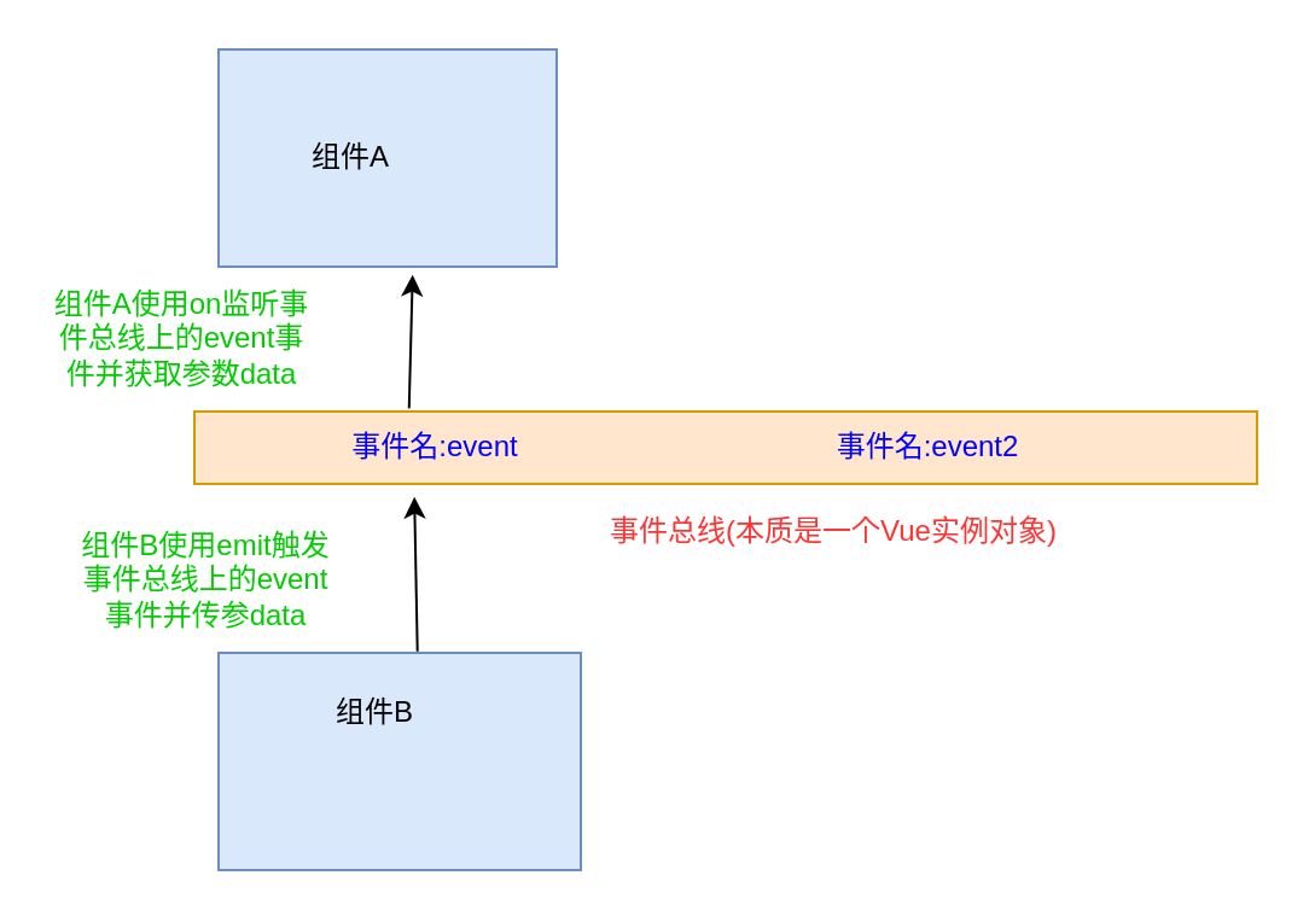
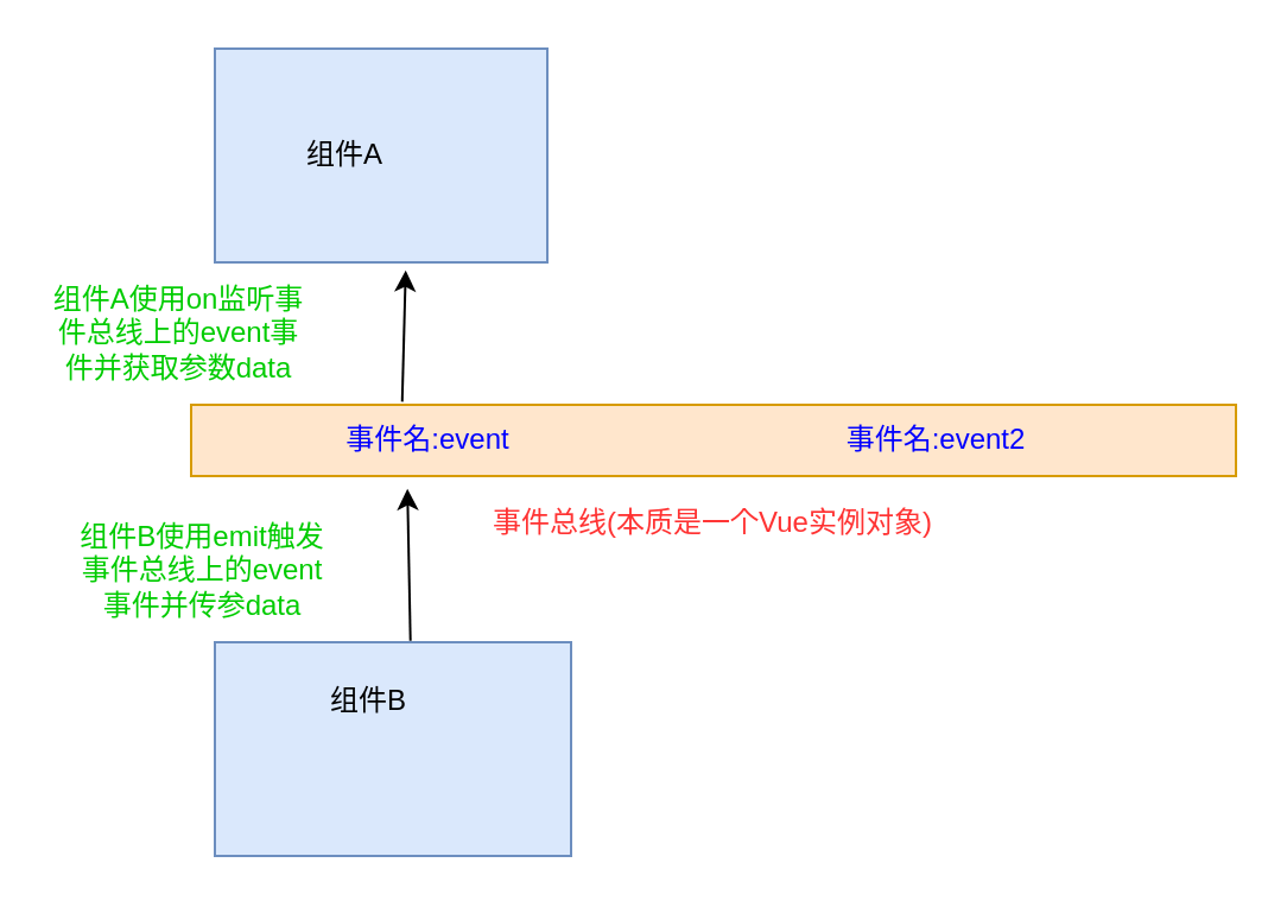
- <mxCell id="13" value="事件名:event2" style="text;html=1;strokeColor=none;fillColor=none;align=center;verticalAlign=middle;whiteSpace=wrap;rounded=0;fontColor=#0000FF;" vertex="1" parent="1"><mxGeometry x="344" y="175" width="80" height="20" as="geometry" /></mxCell>
+ <mxCell id="13" value="事件名:event2" style="text;html=1;strokeColor=none;fillColor=none;align=center;verticalAlign=middle;whiteSpace=wrap;rounded=0;fontColor=#0000FF;" vertex="1" parent="1"><mxGeometry x="354" y="175" width="80" height="20" as="geometry" /></mxCell>
- <mxCell id="3" value="事件总线(本质是一个Vue实例对象)" style="text;html=1;strokeColor=none;fillColor=none;align=center;verticalAlign=middle;whiteSpace=wrap;rounded=0;fontColor=#FF3333;" vertex="1" parent="1"><mxGeometry x="230" y="210" width="230" height="20" as="geometry" /></mxCell>
+ <mxCell id="3" value="事件总线(本质是一个Vue实例对象)" style="text;html=1;strokeColor=none;fillColor=none;align=center;verticalAlign=middle;whiteSpace=wrap;rounded=0;fontColor=#FF3333;" vertex="1" parent="1"><mxGeometry x="185" y="210" width="230" height="20" as="geometry" /></mxCell>
